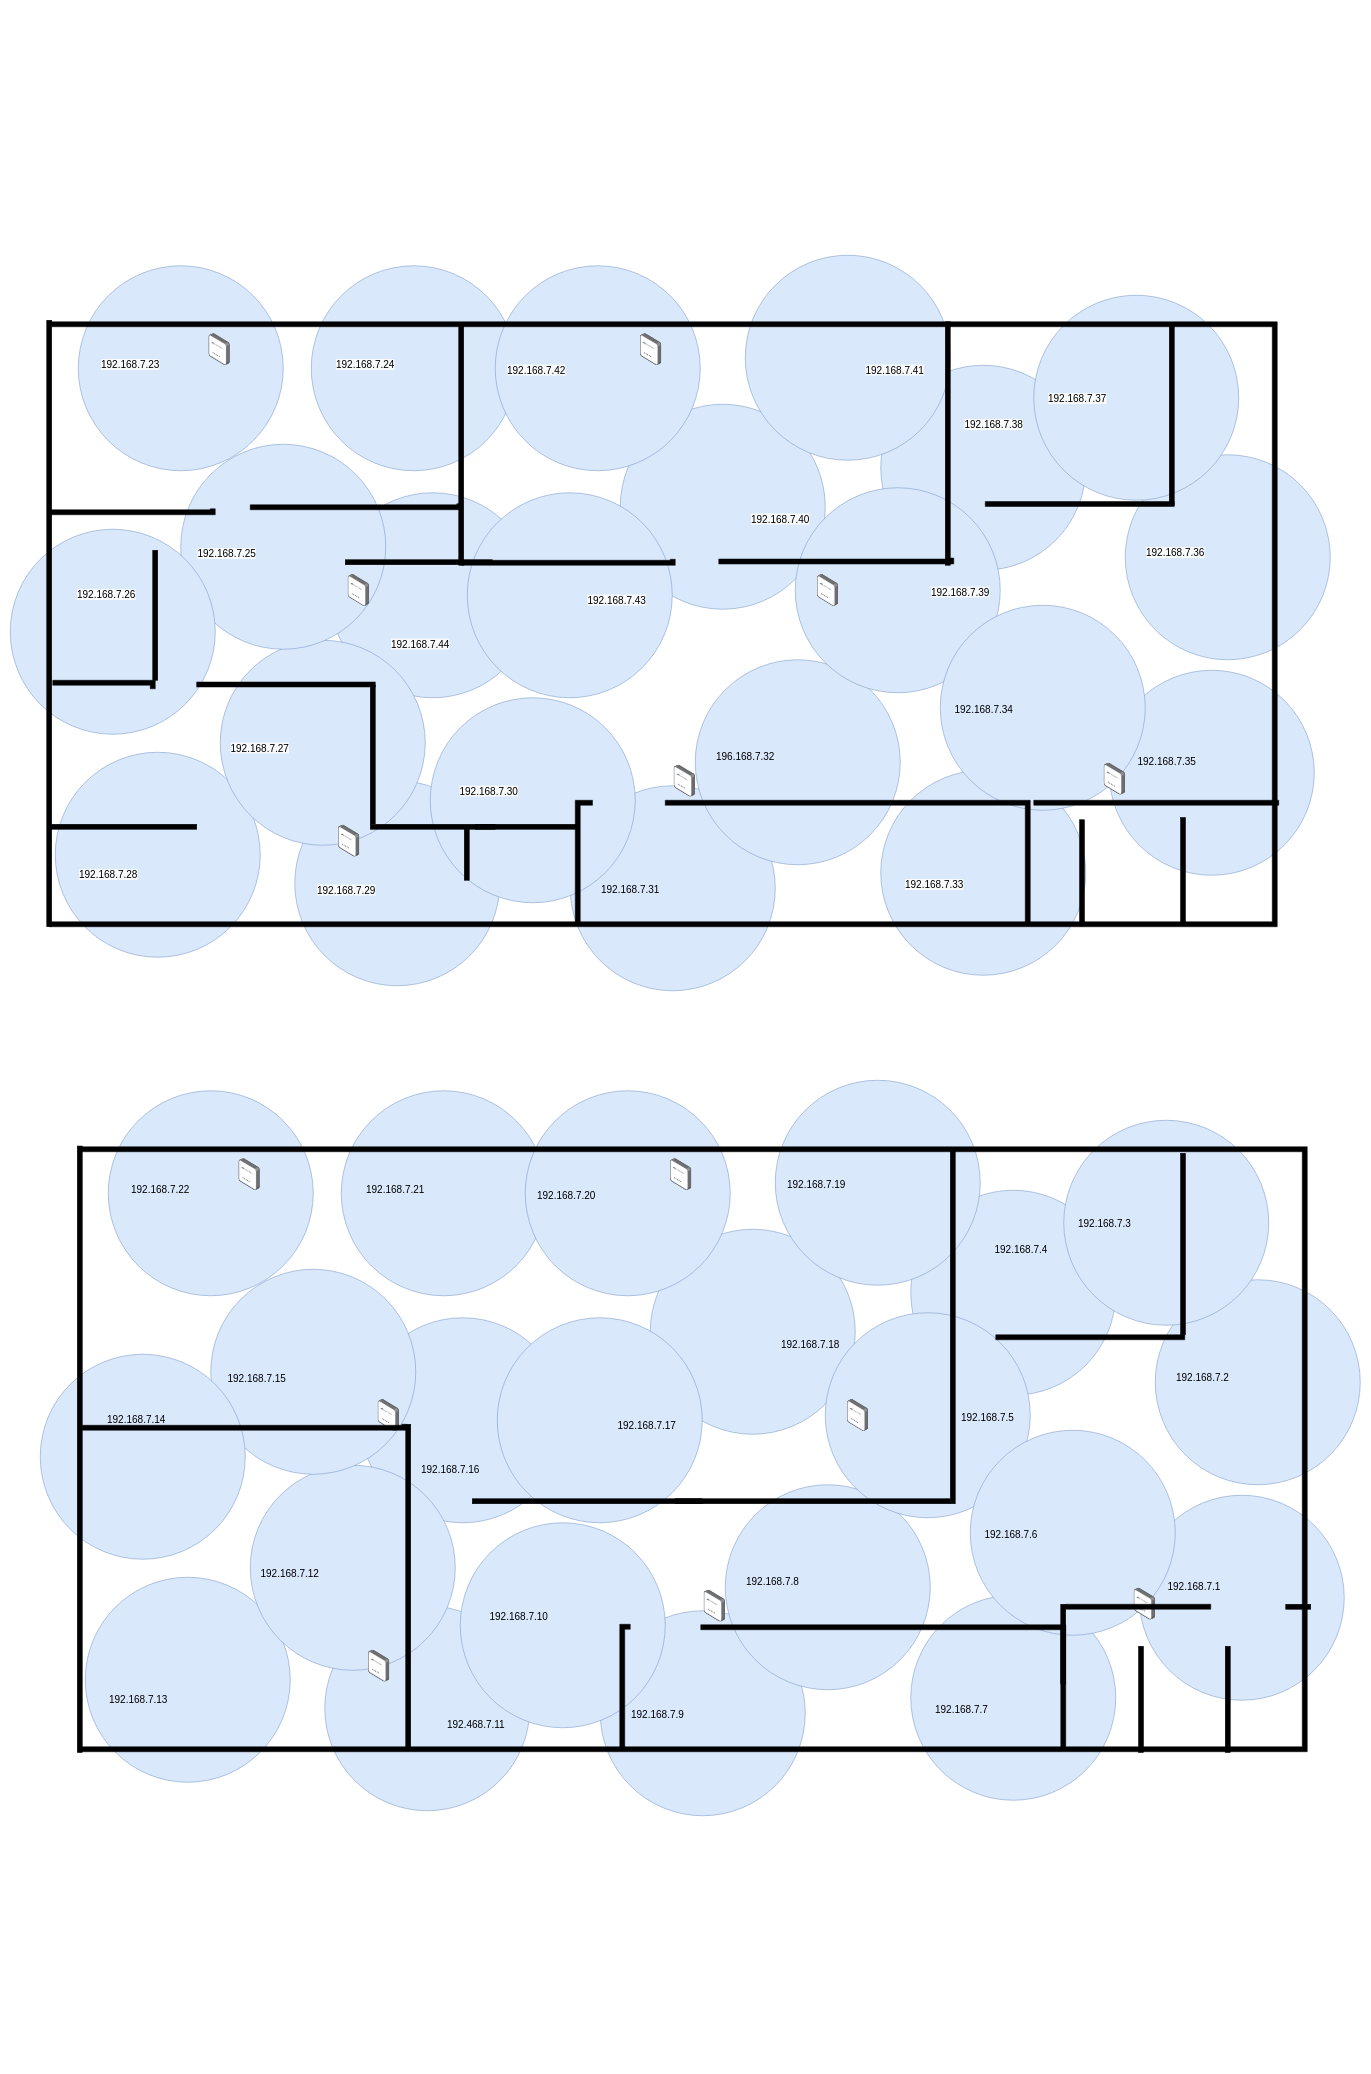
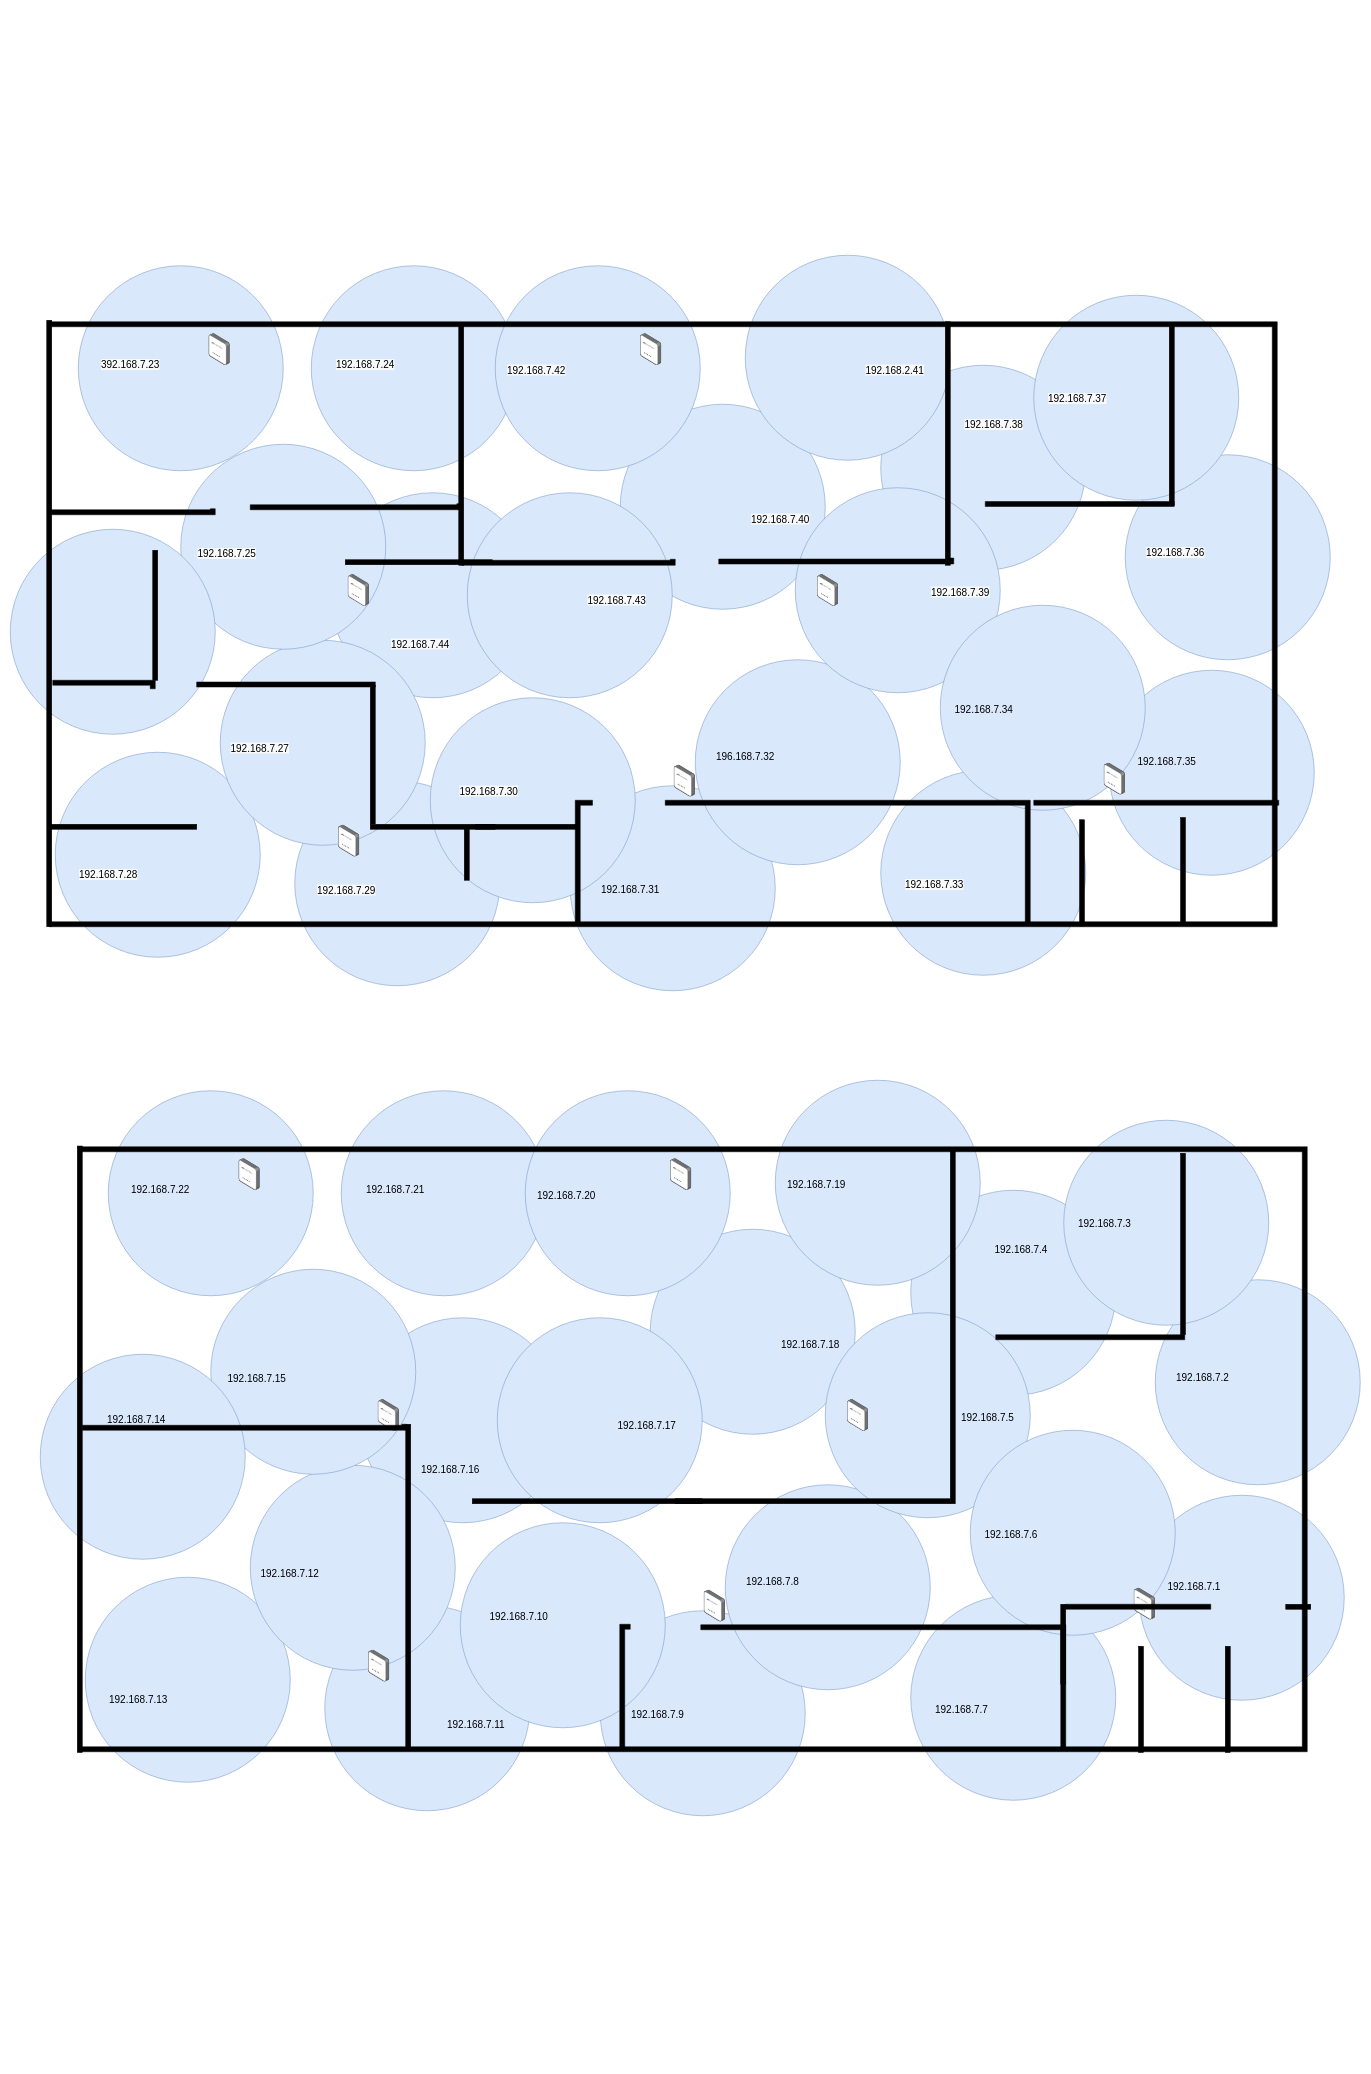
- <mxCell id="76" value="&lt;span style=&quot;color: rgb(0 , 0 , 0) ; font-family: &amp;#34;helvetica&amp;#34; ; font-size: 20px ; font-style: normal ; font-weight: 400 ; letter-spacing: normal ; text-align: center ; text-indent: 0px ; text-transform: none ; word-spacing: 0px ; background-color: rgb(248 , 249 , 250) ; display: inline ; float: none&quot;&gt;192.168.7.23&lt;/span&gt;" style="text;whiteSpace=wrap;html=1;" vertex="1" parent="1"><mxGeometry x="200" y="710" width="130" height="30" as="geometry" /></mxCell>
+ <mxCell id="76" value="&lt;span style=&quot;color: rgb(0 , 0 , 0) ; font-family: &amp;#34;helvetica&amp;#34; ; font-size: 20px ; font-style: normal ; font-weight: 400 ; letter-spacing: normal ; text-align: center ; text-indent: 0px ; text-transform: none ; word-spacing: 0px ; background-color: rgb(248 , 249 , 250) ; display: inline ; float: none&quot;&gt;392.168.7.23&lt;/span&gt;" style="text;whiteSpace=wrap;html=1;" vertex="1" parent="1"><mxGeometry x="200" y="710" width="130" height="30" as="geometry" /></mxCell>
- <mxCell id="94" value="&lt;span style=&quot;color: rgb(0 , 0 , 0) ; font-family: &amp;#34;helvetica&amp;#34; ; font-size: 20px ; font-style: normal ; font-weight: 400 ; letter-spacing: normal ; text-align: center ; text-indent: 0px ; text-transform: none ; word-spacing: 0px ; background-color: rgb(248 , 249 , 250) ; display: inline ; float: none&quot;&gt;192.168.7.41&lt;/span&gt;" style="text;whiteSpace=wrap;html=1;" vertex="1" parent="1"><mxGeometry x="1728.5" y="721" width="140" height="30" as="geometry" /></mxCell>
+ <mxCell id="94" value="&lt;span style=&quot;color: rgb(0 , 0 , 0) ; font-family: &amp;#34;helvetica&amp;#34; ; font-size: 20px ; font-style: normal ; font-weight: 400 ; letter-spacing: normal ; text-align: center ; text-indent: 0px ; text-transform: none ; word-spacing: 0px ; background-color: rgb(248 , 249 , 250) ; display: inline ; float: none&quot;&gt;192.168.2.41&lt;/span&gt;" style="text;whiteSpace=wrap;html=1;" vertex="1" parent="1"><mxGeometry x="1728.5" y="721" width="140" height="30" as="geometry" /></mxCell>
- <mxCell id="79" value="&lt;span style=&quot;color: rgb(0 , 0 , 0) ; font-family: &amp;#34;helvetica&amp;#34; ; font-size: 20px ; font-style: normal ; font-weight: 400 ; letter-spacing: normal ; text-align: center ; text-indent: 0px ; text-transform: none ; word-spacing: 0px ; background-color: rgb(248 , 249 , 250) ; display: inline ; float: none&quot;&gt;192.168.7.26&lt;/span&gt;" style="text;whiteSpace=wrap;html=1;" vertex="1" parent="1"><mxGeometry x="152" y="1170" width="130" height="30" as="geometry" /></mxCell>
- <mxCell id="156" value="&lt;span style=&quot;font-family: &amp;#34;helvetica&amp;#34; ; font-size: 20px ; text-align: center&quot;&gt;192.468.7.11&lt;/span&gt;" style="text;whiteSpace=wrap;html=1;" vertex="1" parent="1"><mxGeometry x="892" y="3430" width="130" height="30" as="geometry" /></mxCell>
+ <mxCell id="156" value="&lt;span style=&quot;font-family: &amp;#34;helvetica&amp;#34; ; font-size: 20px ; text-align: center&quot;&gt;192.168.7.11&lt;/span&gt;" style="text;whiteSpace=wrap;html=1;" vertex="1" parent="1"><mxGeometry x="892" y="3430" width="130" height="30" as="geometry" /></mxCell>
